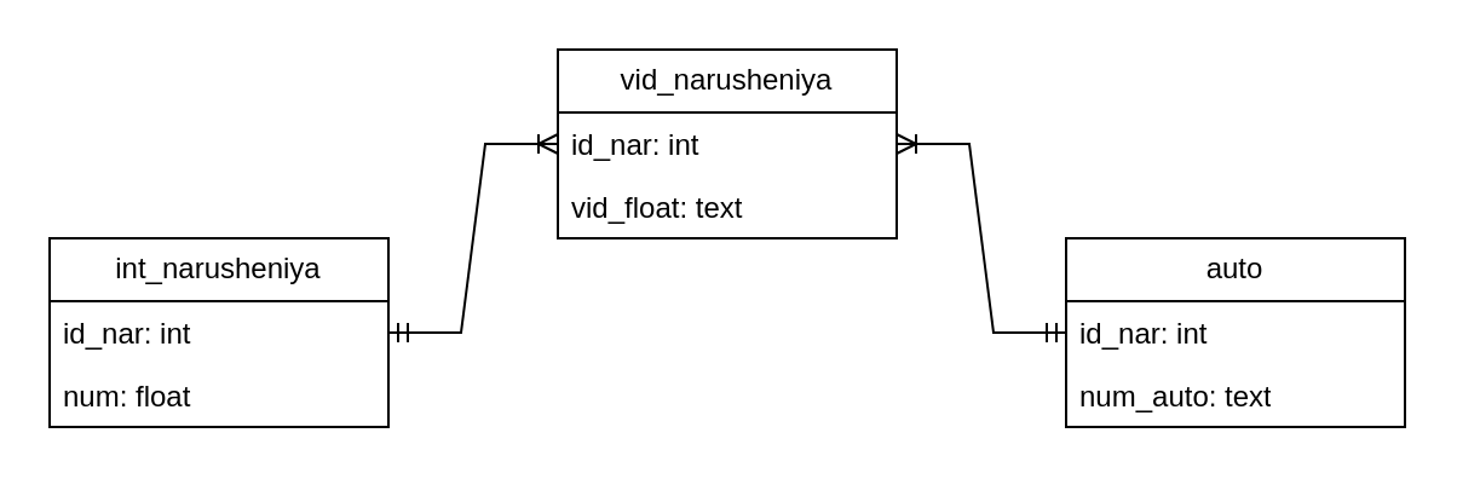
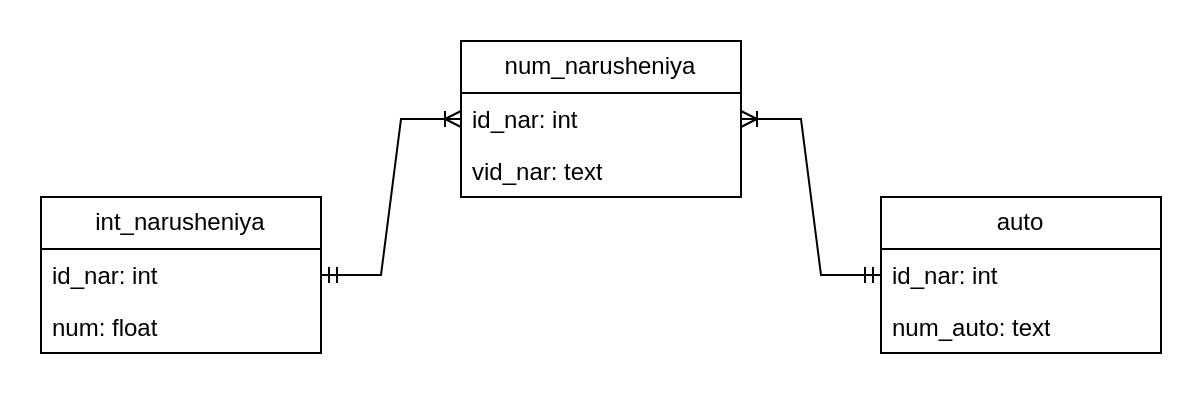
- <mxCell id="2" value="vid_narusheniya" style="swimlane;fontStyle=0;childLayout=stackLayout;horizontal=1;startSize=26;fillColor=none;horizontalStack=0;resizeParent=1;resizeParentMax=0;resizeLast=0;collapsible=1;marginBottom=0;whiteSpace=wrap;html=1;" vertex="1" parent="1"><mxGeometry x="230" y="20" width="140" height="78" as="geometry" /></mxCell>
+ <mxCell id="2" value="num_narusheniya" style="swimlane;fontStyle=0;childLayout=stackLayout;horizontal=1;startSize=26;fillColor=none;horizontalStack=0;resizeParent=1;resizeParentMax=0;resizeLast=0;collapsible=1;marginBottom=0;whiteSpace=wrap;html=1;" vertex="1" parent="1"><mxGeometry x="230" y="20" width="140" height="78" as="geometry" /></mxCell>
- <mxCell id="4" value="vid_float: text" style="text;strokeColor=none;fillColor=none;align=left;verticalAlign=top;spacingLeft=4;spacingRight=4;overflow=hidden;rotatable=0;points=[[0,0.5],[1,0.5]];portConstraint=eastwest;whiteSpace=wrap;html=1;" vertex="1" parent="2"><mxGeometry y="52" width="140" height="26" as="geometry" /></mxCell>
+ <mxCell id="4" value="vid_nar: text" style="text;strokeColor=none;fillColor=none;align=left;verticalAlign=top;spacingLeft=4;spacingRight=4;overflow=hidden;rotatable=0;points=[[0,0.5],[1,0.5]];portConstraint=eastwest;whiteSpace=wrap;html=1;" vertex="1" parent="2"><mxGeometry y="52" width="140" height="26" as="geometry" /></mxCell>
